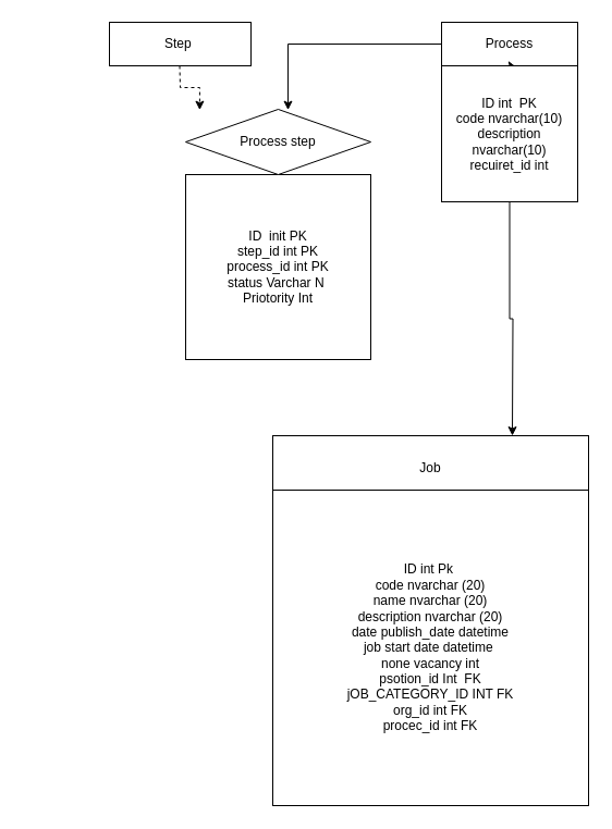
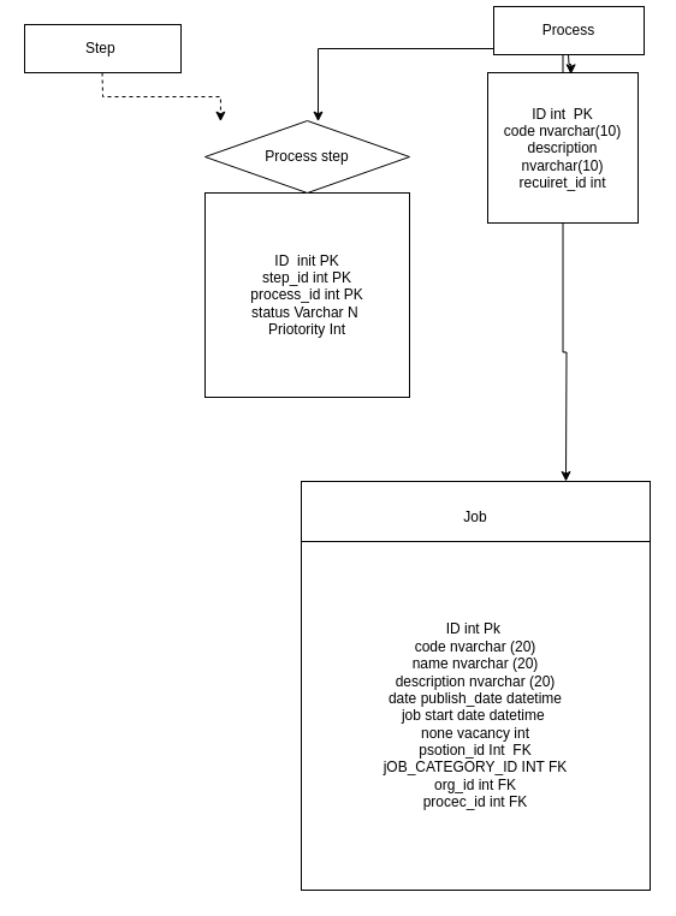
- <mxCell id="3" value="Step&amp;nbsp;" style="shape=umlLifeline;perimeter=lifelinePerimeter;whiteSpace=wrap;html=1;container=0;dropTarget=0;collapsible=0;recursiveResize=0;outlineConnect=0;portConstraint=eastwest;newEdgeStyle={&quot;edgeStyle&quot;:&quot;elbowEdgeStyle&quot;,&quot;elbow&quot;:&quot;vertical&quot;,&quot;curved&quot;:0,&quot;rounded&quot;:0};" parent="1" vertex="1"><mxGeometry x="100" y="20" width="130" height="40" as="geometry" /></mxCell>
+ <mxCell id="3" value="Step&amp;nbsp;" style="shape=umlLifeline;perimeter=lifelinePerimeter;whiteSpace=wrap;html=1;container=0;dropTarget=0;collapsible=0;recursiveResize=0;outlineConnect=0;portConstraint=eastwest;newEdgeStyle={&quot;edgeStyle&quot;:&quot;elbowEdgeStyle&quot;,&quot;elbow&quot;:&quot;vertical&quot;,&quot;curved&quot;:0,&quot;rounded&quot;:0};" parent="1" vertex="1"><mxGeometry x="20" y="20" width="130" height="40" as="geometry" /></mxCell>
- <mxCell id="5" value="Process" style="shape=umlLifeline;perimeter=lifelinePerimeter;whiteSpace=wrap;html=1;container=0;dropTarget=0;collapsible=0;recursiveResize=0;outlineConnect=0;portConstraint=eastwest;newEdgeStyle={&quot;edgeStyle&quot;:&quot;elbowEdgeStyle&quot;,&quot;elbow&quot;:&quot;vertical&quot;,&quot;curved&quot;:0,&quot;rounded&quot;:0};" parent="1" vertex="1"><mxGeometry x="405" y="20" width="125" height="40" as="geometry" /></mxCell>
+ <mxCell id="5" value="Process" style="shape=umlLifeline;perimeter=lifelinePerimeter;whiteSpace=wrap;html=1;container=0;dropTarget=0;collapsible=0;recursiveResize=0;outlineConnect=0;portConstraint=eastwest;newEdgeStyle={&quot;edgeStyle&quot;:&quot;elbowEdgeStyle&quot;,&quot;elbow&quot;:&quot;vertical&quot;,&quot;curved&quot;:0,&quot;rounded&quot;:0};" parent="1" vertex="1"><mxGeometry x="410" y="5" width="125" height="40" as="geometry" /></mxCell>
